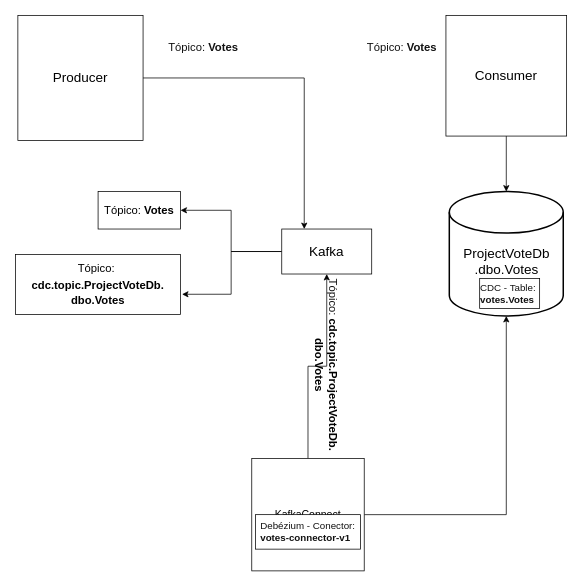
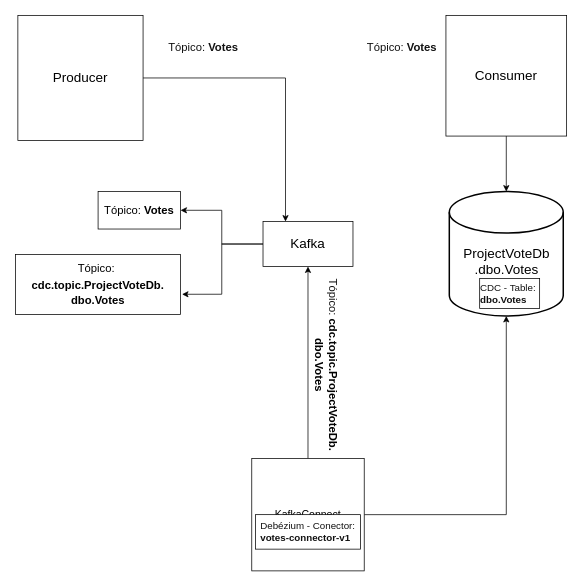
- <mxCell id="11" value="Kafka" style="rounded=0;whiteSpace=wrap;html=1;fontSize=18;" parent="1" vertex="1"><mxGeometry x="375" y="305" width="120" height="60" as="geometry" /></mxCell>
+ <mxCell id="11" value="Kafka" style="rounded=0;whiteSpace=wrap;html=1;fontSize=18;" parent="1" vertex="1"><mxGeometry x="350" y="295" width="120" height="60" as="geometry" /></mxCell>
- <mxCell id="19" value="&lt;div style=&quot;text-align: start;&quot;&gt;&lt;font color=&quot;#121212&quot;&gt;CDC - Table: &lt;b&gt;votes.Votes&lt;/b&gt;&lt;/font&gt;&lt;/div&gt;" style="rounded=0;whiteSpace=wrap;html=1;fontSize=13;" vertex="1" parent="1"><mxGeometry x="639" y="371" width="80" height="40" as="geometry" /></mxCell>
+ <mxCell id="19" value="&lt;div style=&quot;text-align: start;&quot;&gt;&lt;font color=&quot;#121212&quot;&gt;CDC - Table: &lt;b&gt;dbo.Votes&lt;/b&gt;&lt;/font&gt;&lt;/div&gt;" style="rounded=0;whiteSpace=wrap;html=1;fontSize=13;" vertex="1" parent="1"><mxGeometry x="639" y="371" width="80" height="40" as="geometry" /></mxCell>
